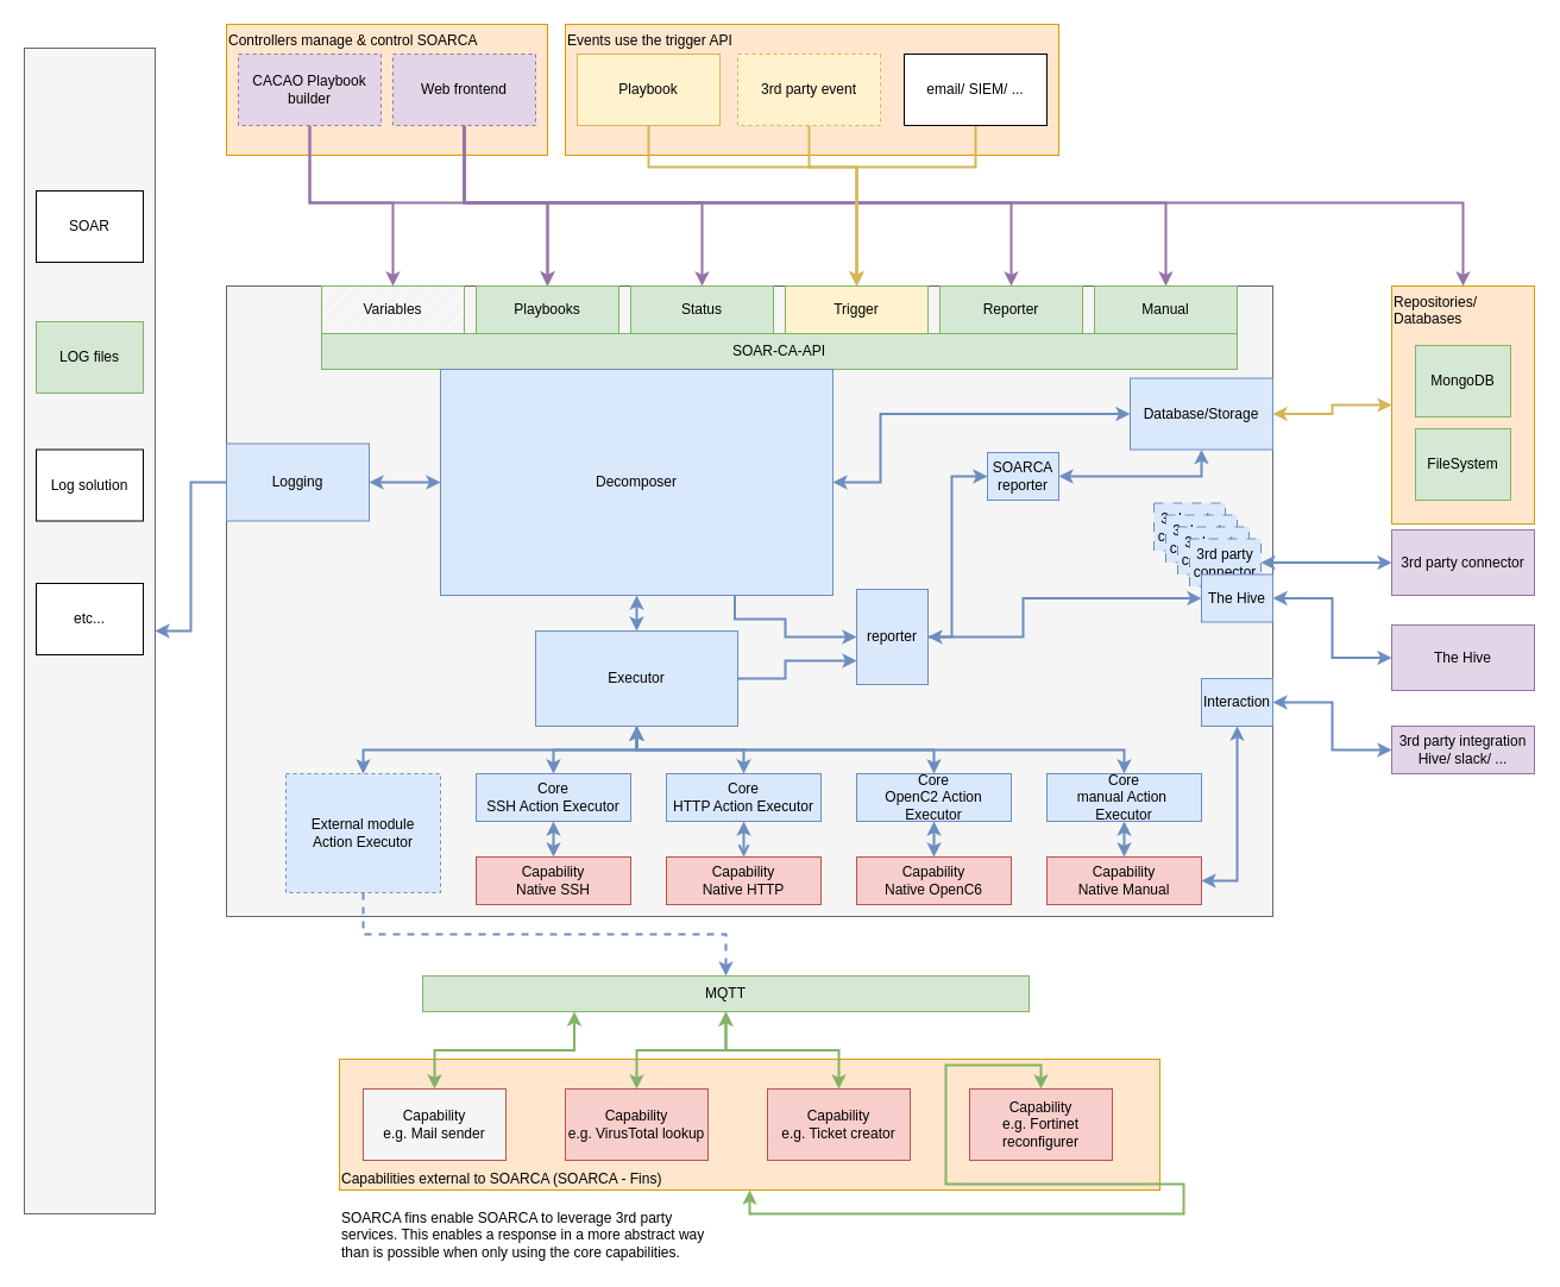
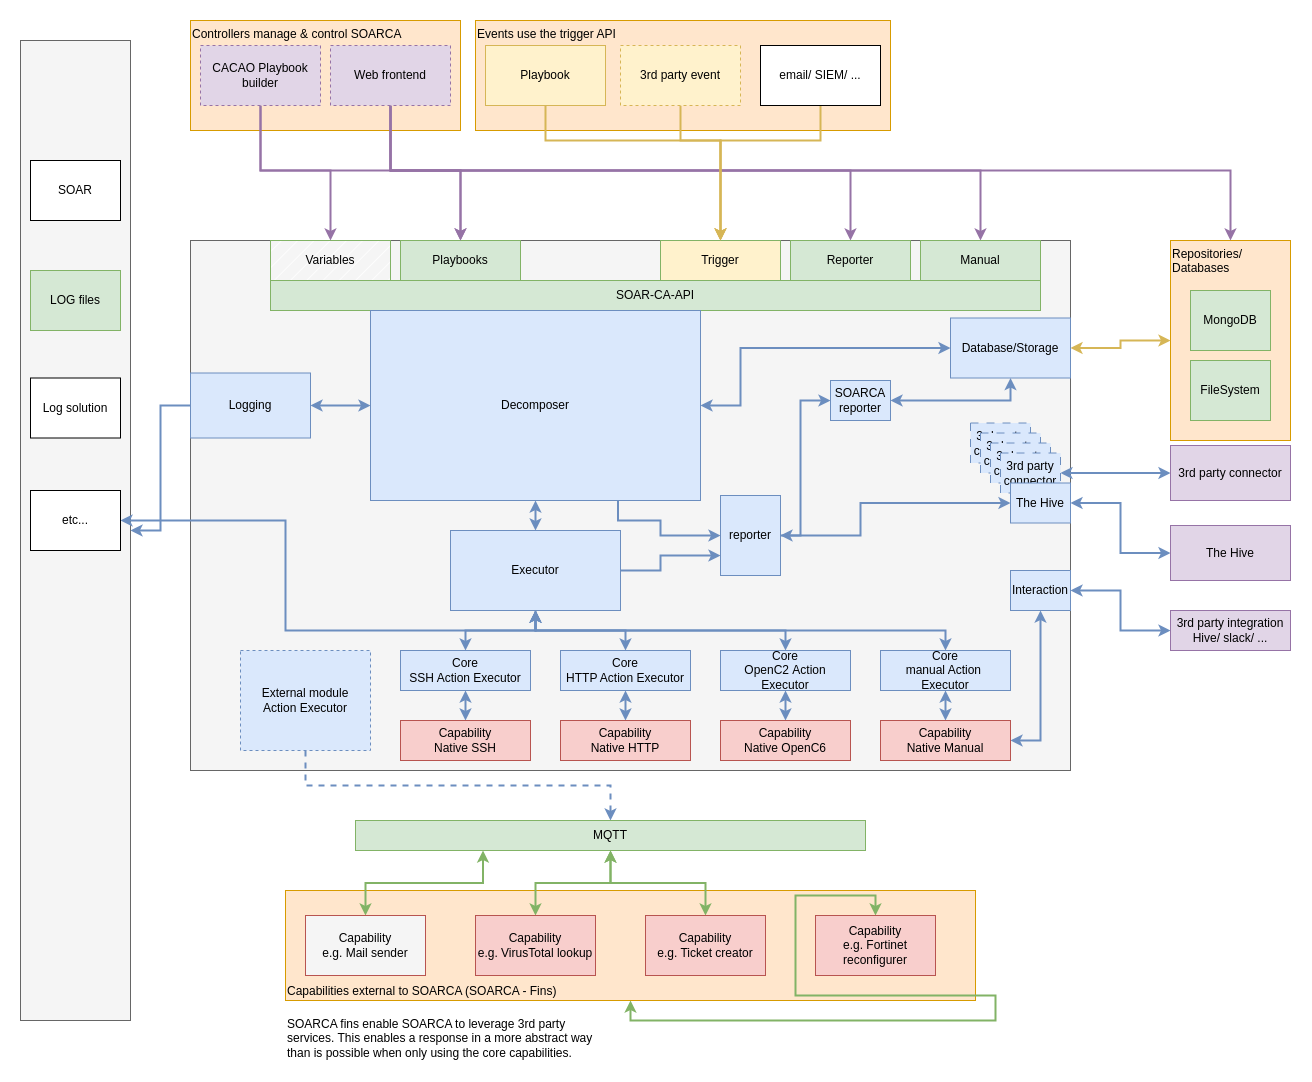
- <mxCell id="39" style="edgeStyle=orthogonalEdgeStyle;rounded=0;orthogonalLoop=1;jettySize=auto;html=1;exitX=0.5;exitY=1;exitDx=0;exitDy=0;entryX=0.5;entryY=0;entryDx=0;entryDy=0;fillColor=#e1d5e7;strokeColor=#9673a6;strokeWidth=2;" parent="1" source="43" target="10" edge="1"><mxGeometry relative="1" as="geometry"><Array as="points"><mxPoint x="390" y="170" /><mxPoint x="590" y="170" /></Array></mxGeometry></mxCell>
- <mxCell id="10" value="Status" style="rounded=0;whiteSpace=wrap;html=1;fillColor=#d5e8d4;strokeColor=#82b366;fillStyle=auto;" parent="1" vertex="1"><mxGeometry x="530" y="240" width="120" height="40" as="geometry" /></mxCell>
- <mxCell id="19" style="edgeStyle=orthogonalEdgeStyle;rounded=0;orthogonalLoop=1;jettySize=auto;html=1;exitX=0.5;exitY=1;exitDx=0;exitDy=0;entryX=0.5;entryY=0;entryDx=0;entryDy=0;startArrow=classic;startFill=1;strokeWidth=2;fillColor=#dae8fc;strokeColor=#6c8ebf;" parent="1" source="25" target="18" edge="1"><mxGeometry relative="1" as="geometry" /></mxCell>
+ <mxCell id="19" style="edgeStyle=orthogonalEdgeStyle;rounded=0;orthogonalLoop=1;jettySize=auto;html=1;exitX=0.5;exitY=1;exitDx=0;exitDy=0;startArrow=classic;startFill=1;strokeWidth=2;fillColor=#dae8fc;strokeColor=#6c8ebf;" parent="1" source="25" target="64" edge="1"><mxGeometry relative="1" as="geometry" /></mxCell>
- <mxCell id="28" style="edgeStyle=orthogonalEdgeStyle;rounded=0;orthogonalLoop=1;jettySize=auto;html=1;exitX=0.5;exitY=1;exitDx=0;exitDy=0;entryX=0.5;entryY=0;entryDx=0;entryDy=0;strokeWidth=2;startArrow=classic;startFill=1;fillColor=#dae8fc;strokeColor=#6c8ebf;endArrow=open;" parent="1" source="29" target="69" edge="1"><mxGeometry relative="1" as="geometry" /></mxCell>
+ <mxCell id="28" style="edgeStyle=orthogonalEdgeStyle;rounded=0;orthogonalLoop=1;jettySize=auto;html=1;exitX=0.5;exitY=1;exitDx=0;exitDy=0;entryX=0.5;entryY=0;entryDx=0;entryDy=0;strokeWidth=2;startArrow=classic;startFill=1;fillColor=#dae8fc;strokeColor=#6c8ebf;" parent="1" source="29" target="69" edge="1"><mxGeometry relative="1" as="geometry" /></mxCell>
